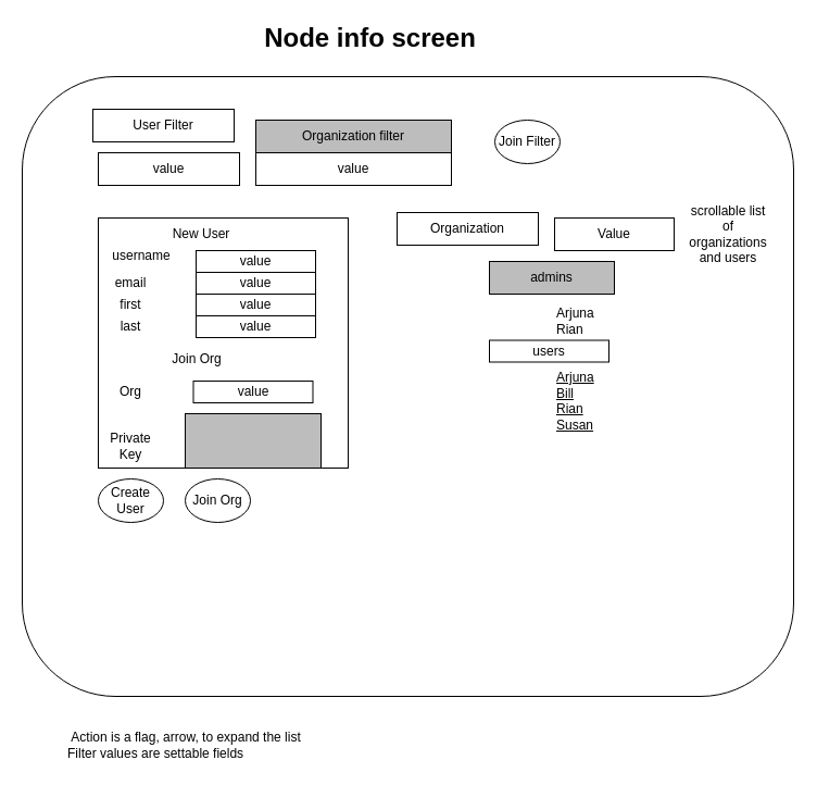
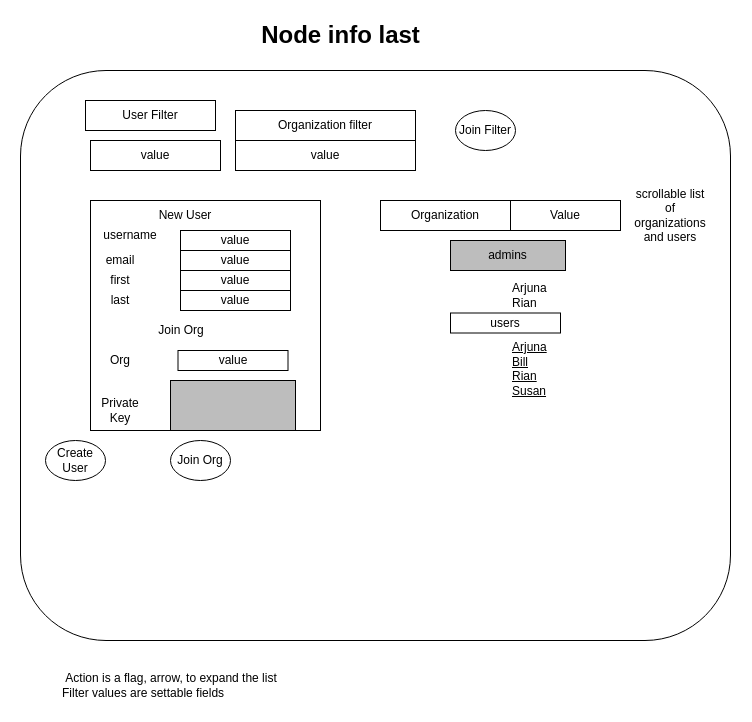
- <mxCell id="11" value="Node info screen" style="text;html=1;align=center;verticalAlign=middle;resizable=0;points=[];autosize=1;fontStyle=1;fontSize=24;" parent="1" vertex="1"><mxGeometry x="235" y="20" width="210" height="30" as="geometry" /></mxCell>
+ <mxCell id="11" value="Node info last" style="text;html=1;align=center;verticalAlign=middle;resizable=0;points=[];autosize=1;fontStyle=1;fontSize=24;" parent="1" vertex="1"><mxGeometry x="235" y="20" width="210" height="30" as="geometry" /></mxCell>
- <mxCell id="4" value="Organization filter" style="rounded=0;whiteSpace=wrap;html=1;fillColor=#bdbdbd;" parent="1" vertex="1"><mxGeometry x="235" y="110" width="180" height="30" as="geometry" /></mxCell>
+ <mxCell id="4" value="Organization filter" style="rounded=0;whiteSpace=wrap;html=1;" parent="1" vertex="1"><mxGeometry x="235" y="110" width="180" height="30" as="geometry" /></mxCell>
- <mxCell id="5" value="Organization" style="rounded=0;whiteSpace=wrap;html=1;" parent="1" vertex="1"><mxGeometry x="365" y="195" width="130" height="30" as="geometry" /></mxCell>
+ <mxCell id="5" value="Organization" style="rounded=0;whiteSpace=wrap;html=1;" parent="1" vertex="1"><mxGeometry x="380" y="200" width="130" height="30" as="geometry" /></mxCell>
- <mxCell id="28" value="Create User" style="ellipse;whiteSpace=wrap;html=1;" vertex="1" parent="1"><mxGeometry x="90" y="440" width="60" height="40" as="geometry" /></mxCell>
+ <mxCell id="28" value="Create User" style="ellipse;whiteSpace=wrap;html=1;" vertex="1" parent="1"><mxGeometry x="45" y="440" width="60" height="40" as="geometry" /></mxCell>
